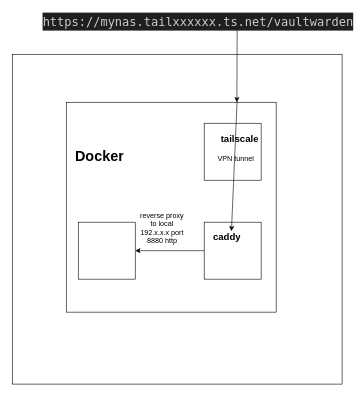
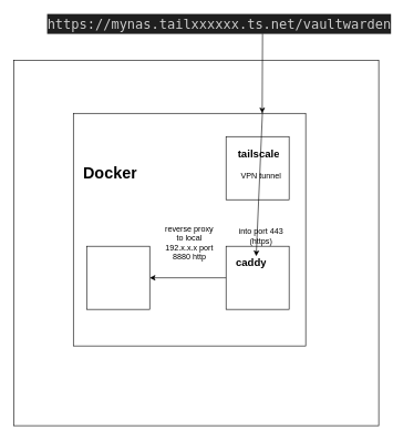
- <mxCell id="7" value="&lt;h1 style=&quot;font-size: 16px;&quot;&gt;tailscale&lt;/h1&gt;" style="text;html=1;strokeColor=none;fillColor=none;spacing=5;spacingTop=-20;whiteSpace=wrap;overflow=hidden;rounded=0;fontSize=16;" vertex="1" parent="1"><mxGeometry x="362.5" y="220" width="70" height="20" as="geometry" /></mxCell>
+ <mxCell id="7" value="&lt;h1 style=&quot;font-size: 16px;&quot;&gt;tailscale&lt;/h1&gt;" style="text;html=1;strokeColor=none;fillColor=none;spacing=5;spacingTop=-20;whiteSpace=wrap;overflow=hidden;rounded=0;fontSize=16;" vertex="1" parent="1"><mxGeometry x="352.5" y="220" width="70" height="20" as="geometry" /></mxCell>
+ <mxCell id="14" value="into port 443 (https)" style="text;html=1;strokeColor=none;fillColor=none;align=center;verticalAlign=middle;whiteSpace=wrap;rounded=0;fontSize=12;" vertex="1" parent="1"><mxGeometry x="352.5" y="340" width="80" height="30" as="geometry" /></mxCell>
- <mxCell id="16" value="reverse proxy&lt;br&gt;to local 192.x.x.x port 8880 http" style="text;html=1;strokeColor=none;fillColor=none;align=center;verticalAlign=middle;whiteSpace=wrap;rounded=0;fontSize=12;" vertex="1" parent="1"><mxGeometry x="230" y="340" width="80" height="80" as="geometry" /></mxCell>
+ <mxCell id="16" value="reverse proxy&lt;br&gt;to local 192.x.x.x port 8880 http" style="text;html=1;strokeColor=none;fillColor=none;align=center;verticalAlign=middle;whiteSpace=wrap;rounded=0;fontSize=12;" vertex="1" parent="1"><mxGeometry x="245" y="325" width="80" height="80" as="geometry" /></mxCell>
